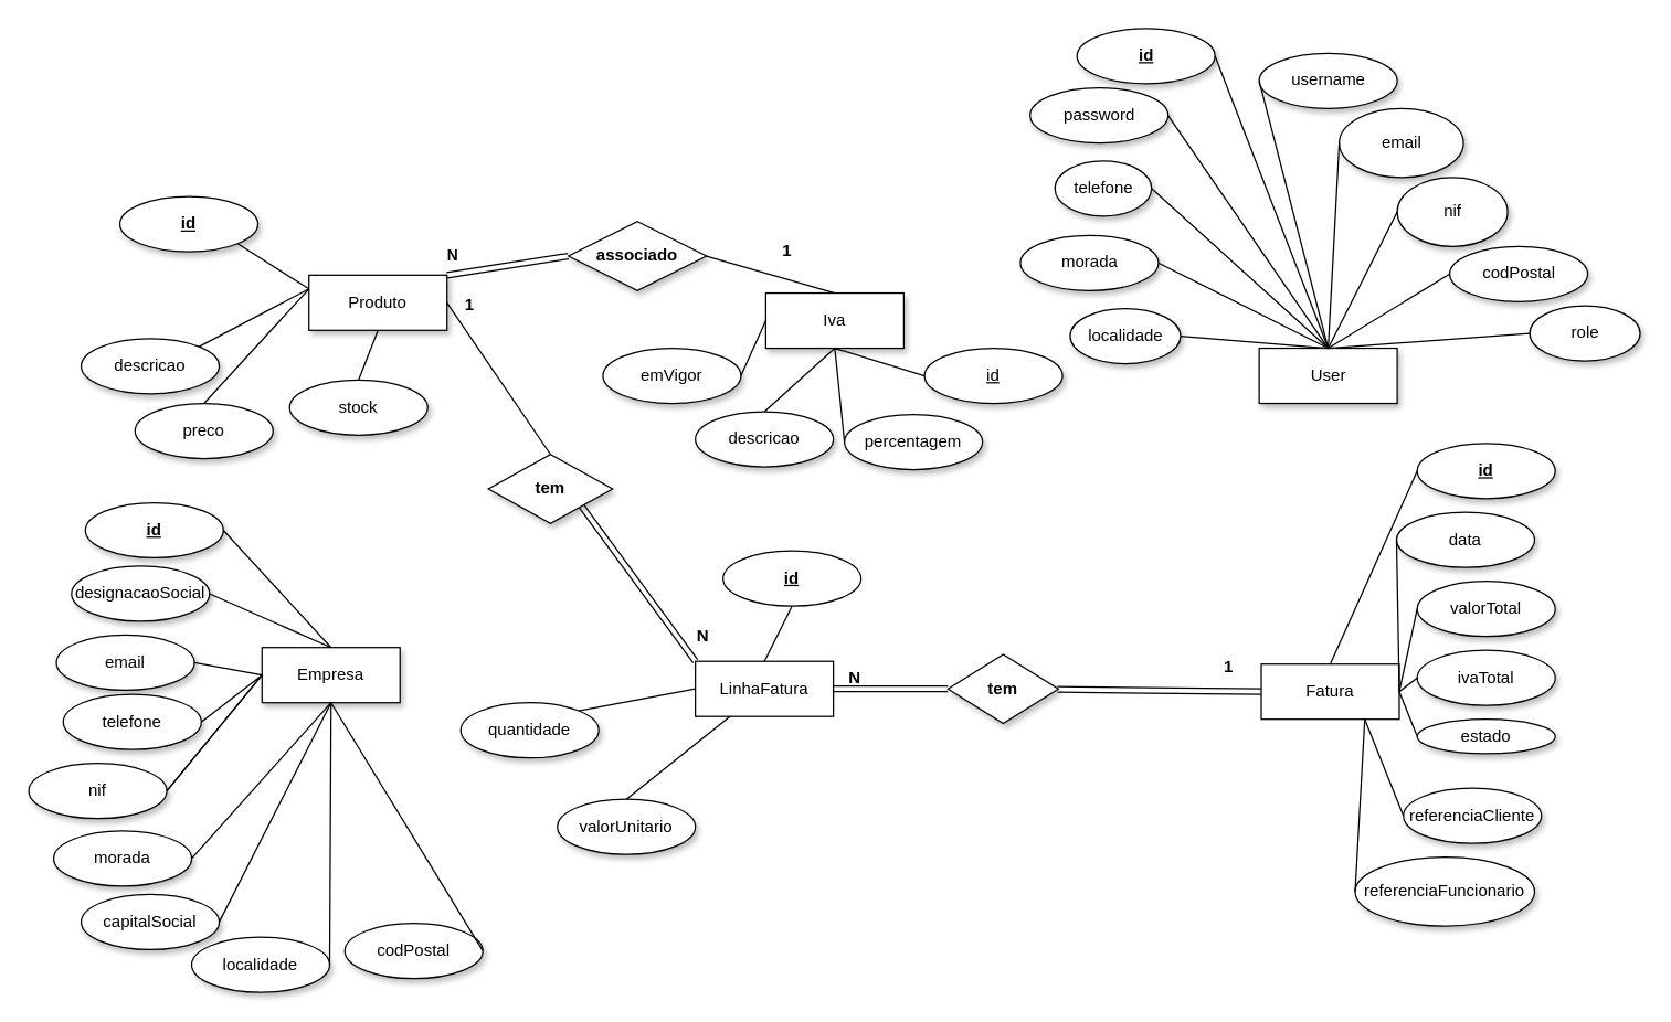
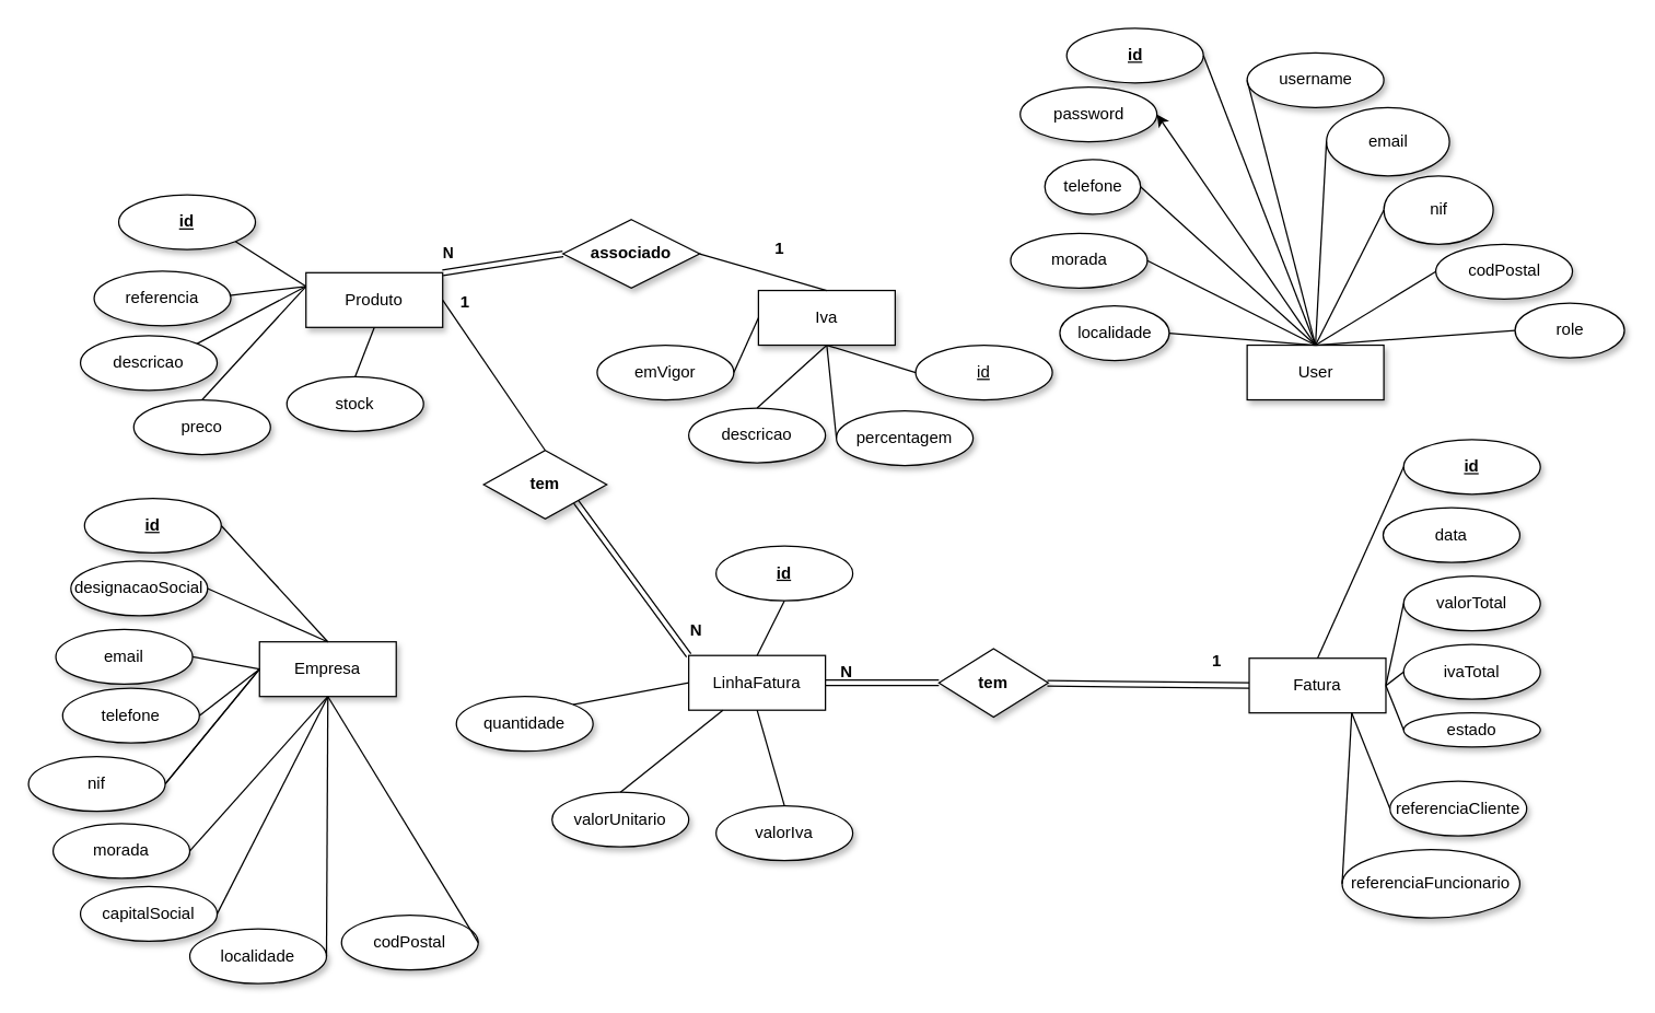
- <mxCell id="45" value="" style="endArrow=none;html=1;rounded=0;entryX=1;entryY=0.5;entryDx=0;entryDy=0;exitX=0.5;exitY=0;exitDx=0;exitDy=0;" parent="1" source="11" target="14" edge="1"><mxGeometry relative="1" as="geometry"><mxPoint x="751.5" y="292" as="sourcePoint" /><mxPoint x="911.5" y="292" as="targetPoint" /></mxGeometry></mxCell>
+ <mxCell id="45" value="" style="endArrow=classic;html=1;rounded=0;entryX=1;entryY=0.5;entryDx=0;entryDy=0;exitX=0.5;exitY=0;exitDx=0;exitDy=0;" parent="1" source="11" target="14" edge="1"><mxGeometry relative="1" as="geometry"><mxPoint x="751.5" y="292" as="sourcePoint" /><mxPoint x="911.5" y="292" as="targetPoint" /></mxGeometry></mxCell>
+ <mxCell id="64" value="" style="endArrow=none;html=1;rounded=0;entryX=0.99;entryY=0.445;entryDx=0;entryDy=0;exitX=0;exitY=0.25;exitDx=0;exitDy=0;entryPerimeter=0;" parent="1" source="22" target="27" edge="1"><mxGeometry relative="1" as="geometry"><mxPoint x="423" y="479" as="sourcePoint" /><mxPoint x="583" y="479" as="targetPoint" /></mxGeometry></mxCell>
+ <mxCell id="27" value="referencia" style="ellipse;whiteSpace=wrap;html=1;align=center;shadow=1;" parent="1" vertex="1"><mxGeometry x="68" y="197.82" width="100" height="40" as="geometry" /></mxCell>
- <mxCell id="77" value="" style="endArrow=none;html=1;rounded=0;fontColor=default;entryX=0;entryY=0.5;entryDx=0;entryDy=0;exitX=1;exitY=0.5;exitDx=0;exitDy=0;" parent="1" source="28" target="30" edge="1"><mxGeometry relative="1" as="geometry"><mxPoint x="623" y="669" as="sourcePoint" /><mxPoint x="783" y="669" as="targetPoint" /></mxGeometry></mxCell>
+ <mxCell id="101" value="" style="endArrow=none;html=1;rounded=0;fontColor=default;entryX=0.5;entryY=1;entryDx=0;entryDy=0;exitX=0.5;exitY=0;exitDx=0;exitDy=0;" parent="1" source="99" target="31" edge="1"><mxGeometry relative="1" as="geometry"><mxPoint x="453" y="669" as="sourcePoint" /><mxPoint x="613" y="669" as="targetPoint" /></mxGeometry></mxCell>
+ <mxCell id="99" value="valorIva" style="ellipse;whiteSpace=wrap;html=1;align=center;dashed=0;shadow=1;labelBackgroundColor=none;fontColor=default;" parent="1" vertex="1"><mxGeometry x="523" y="589" width="100" height="40" as="geometry" /></mxCell>
